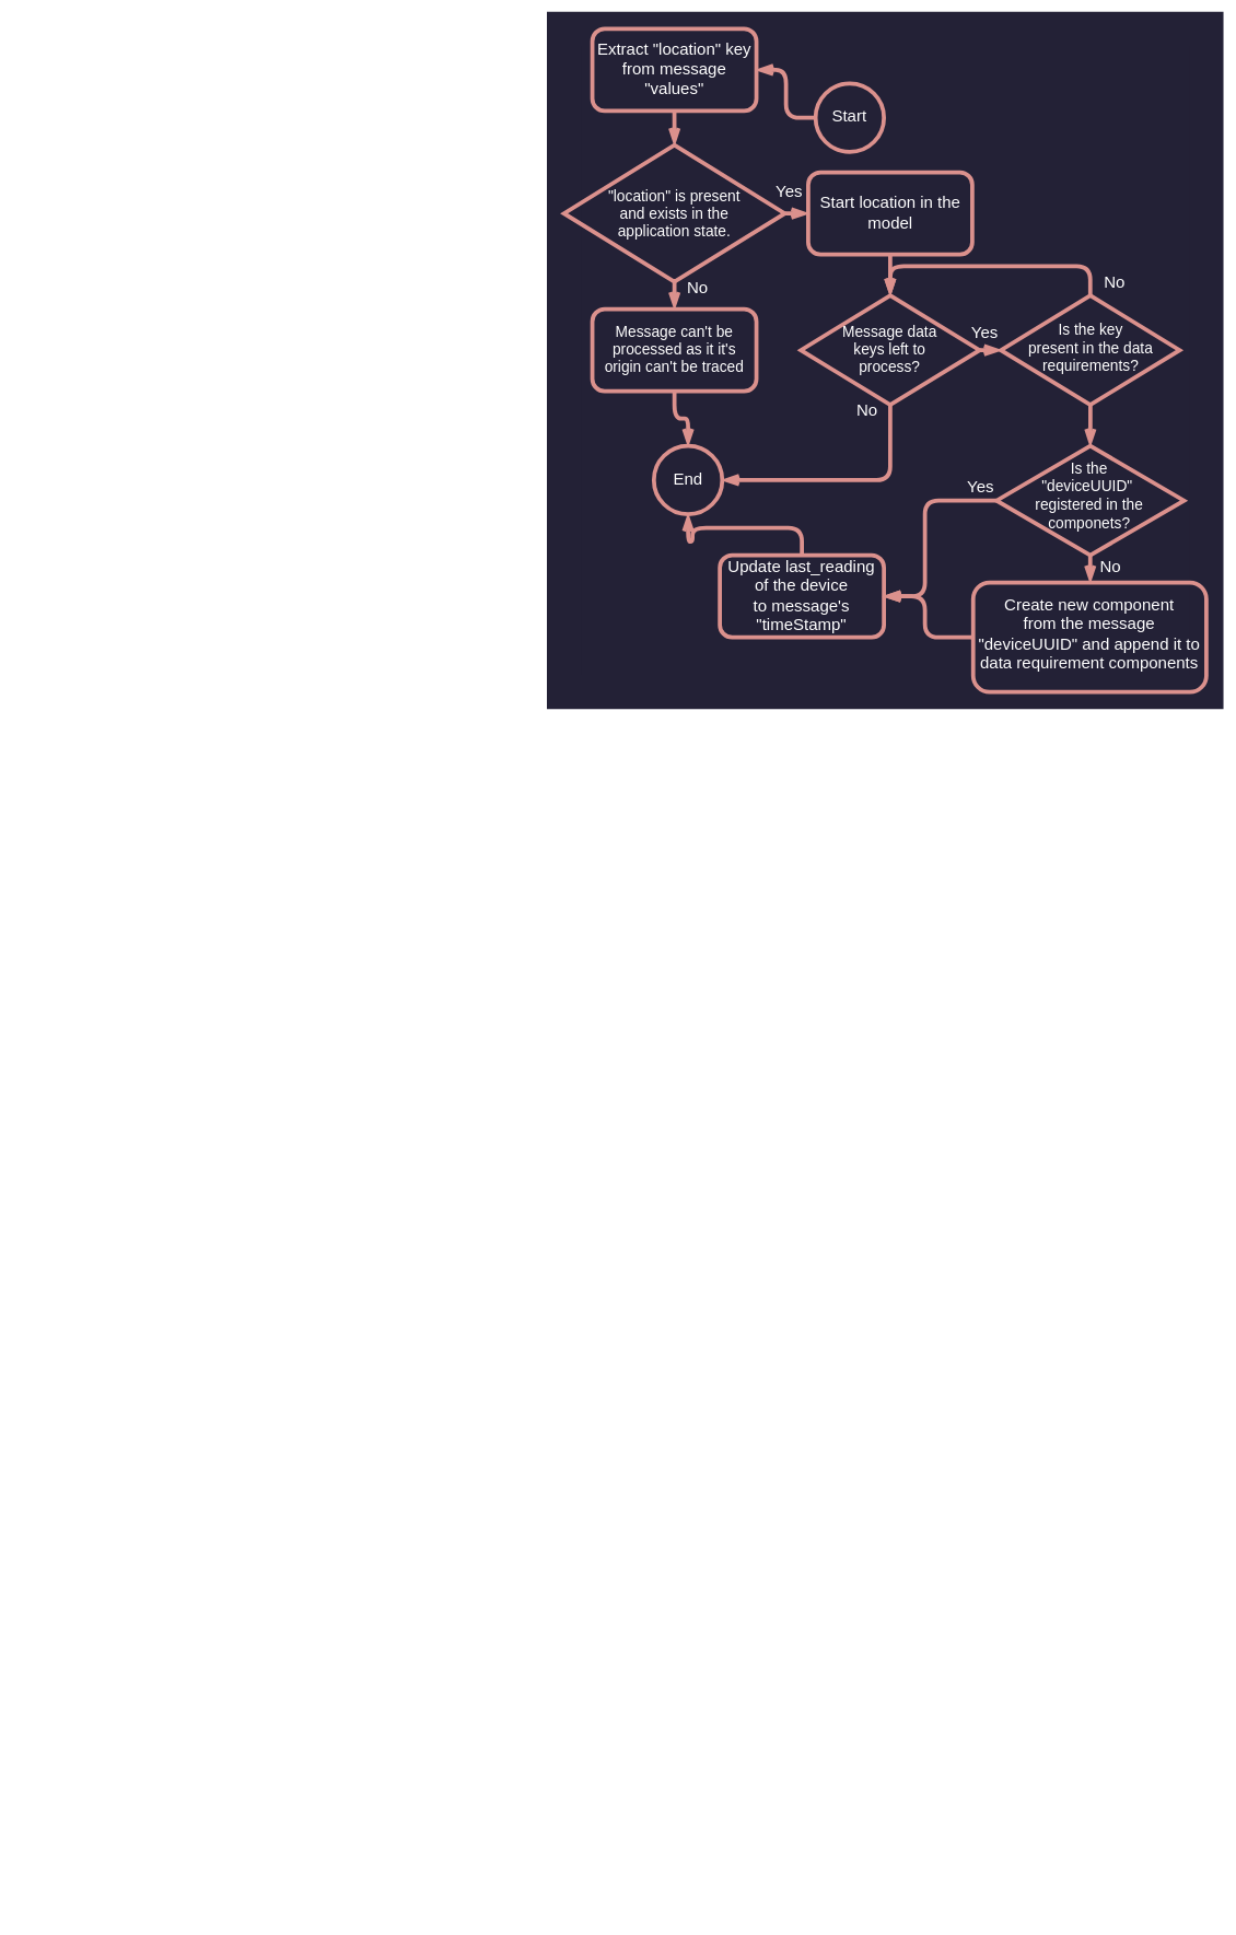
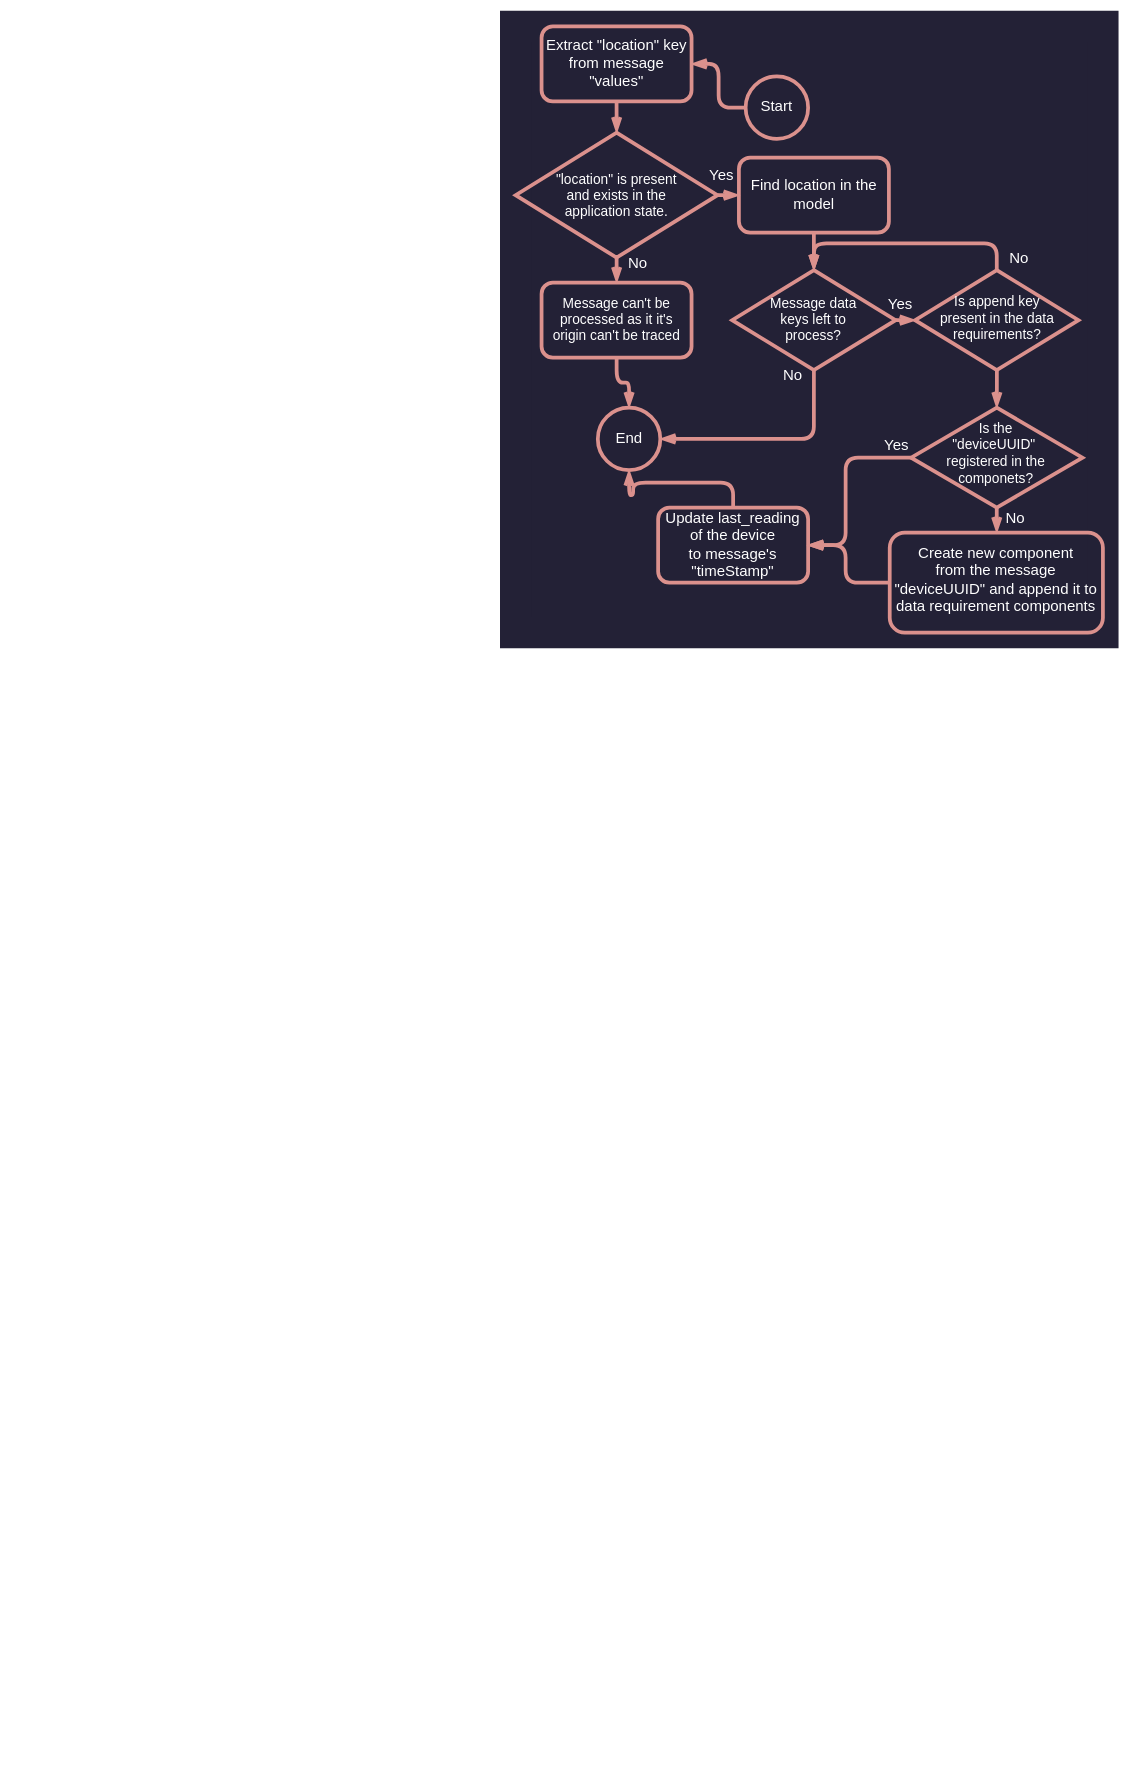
- <mxCell id="12" value="&lt;font style=&quot;&quot; face=&quot;Helvetica&quot;&gt;Start location in the model&lt;/font&gt;" style="rounded=1;whiteSpace=wrap;html=1;strokeColor=#DB918D;fontColor=#FFFFFF;fillColor=none;strokeWidth=3;container=0;" parent="1" vertex="1"><mxGeometry x="590.62" y="125.495" width="120" height="60" as="geometry" /></mxCell>
+ <mxCell id="12" value="&lt;font style=&quot;&quot; face=&quot;Helvetica&quot;&gt;Find location in the model&lt;/font&gt;" style="rounded=1;whiteSpace=wrap;html=1;strokeColor=#DB918D;fontColor=#FFFFFF;fillColor=none;strokeWidth=3;container=0;" parent="1" vertex="1"><mxGeometry x="590.62" y="125.495" width="120" height="60" as="geometry" /></mxCell>
- <mxCell id="21" value="Is the key &lt;br&gt;present in the data requirements?" style="rhombus;whiteSpace=wrap;html=1;rounded=0;strokeColor=#DB918D;strokeWidth=3;align=center;verticalAlign=middle;fontFamily=Helvetica;fontSize=11;fontColor=#FFFFFF;fillColor=none;spacingTop=-3;container=0;" parent="1" vertex="1"><mxGeometry x="731.555" y="215.495" width="130.75" height="80" as="geometry" /></mxCell>
+ <mxCell id="21" value="Is append key &lt;br&gt;present in the data requirements?" style="rhombus;whiteSpace=wrap;html=1;rounded=0;strokeColor=#DB918D;strokeWidth=3;align=center;verticalAlign=middle;fontFamily=Helvetica;fontSize=11;fontColor=#FFFFFF;fillColor=none;spacingTop=-3;container=0;" parent="1" vertex="1"><mxGeometry x="731.555" y="215.495" width="130.75" height="80" as="geometry" /></mxCell>
